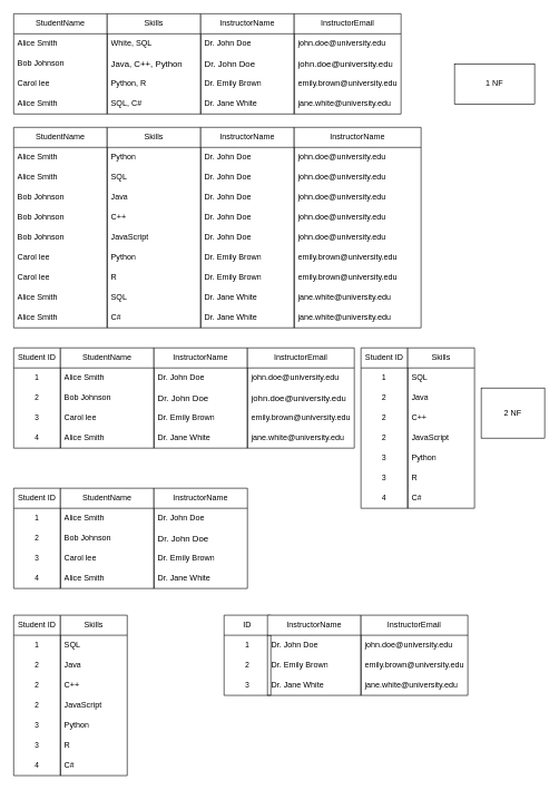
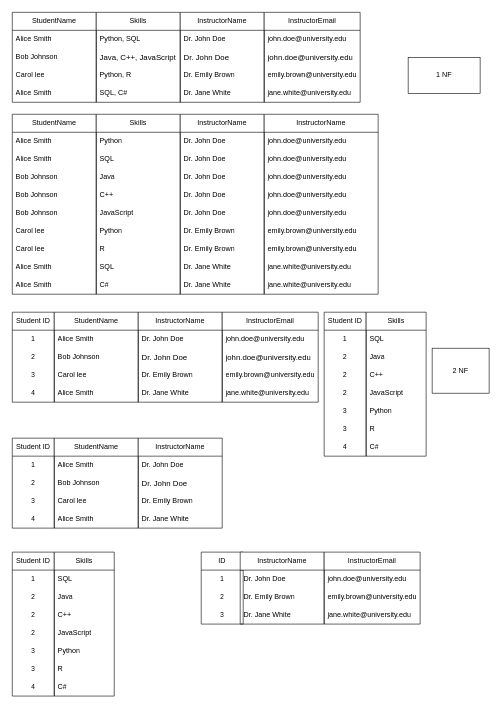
- <mxCell id="8" value="White, SQL" style="text;strokeColor=none;fillColor=none;align=left;verticalAlign=middle;spacingLeft=4;spacingRight=4;overflow=hidden;points=[[0,0.5],[1,0.5]];portConstraint=eastwest;rotatable=0;whiteSpace=wrap;html=1;" parent="7" vertex="1"><mxGeometry y="30" width="140" height="30" as="geometry" /></mxCell>
+ <mxCell id="8" value="Python, SQL" style="text;strokeColor=none;fillColor=none;align=left;verticalAlign=middle;spacingLeft=4;spacingRight=4;overflow=hidden;points=[[0,0.5],[1,0.5]];portConstraint=eastwest;rotatable=0;whiteSpace=wrap;html=1;" parent="7" vertex="1"><mxGeometry y="30" width="140" height="30" as="geometry" /></mxCell>
- <mxCell id="9" value="&lt;font face=&quot;Arial&quot;&gt;&lt;span style=&quot;font-size: 13px; white-space-collapse: preserve; background-color: rgb(255, 255, 255);&quot;&gt;Java, C++, Python&lt;/span&gt;&lt;/font&gt;" style="text;strokeColor=none;fillColor=none;align=left;verticalAlign=middle;spacingLeft=4;spacingRight=4;overflow=hidden;points=[[0,0.5],[1,0.5]];portConstraint=eastwest;rotatable=0;whiteSpace=wrap;html=1;" parent="7" vertex="1"><mxGeometry y="60" width="140" height="30" as="geometry" /></mxCell>
+ <mxCell id="9" value="&lt;font face=&quot;Arial&quot;&gt;&lt;span style=&quot;font-size: 13px; white-space-collapse: preserve; background-color: rgb(255, 255, 255);&quot;&gt;Java, C++, JavaScript&lt;/span&gt;&lt;/font&gt;" style="text;strokeColor=none;fillColor=none;align=left;verticalAlign=middle;spacingLeft=4;spacingRight=4;overflow=hidden;points=[[0,0.5],[1,0.5]];portConstraint=eastwest;rotatable=0;whiteSpace=wrap;html=1;" parent="7" vertex="1"><mxGeometry y="60" width="140" height="30" as="geometry" /></mxCell>
